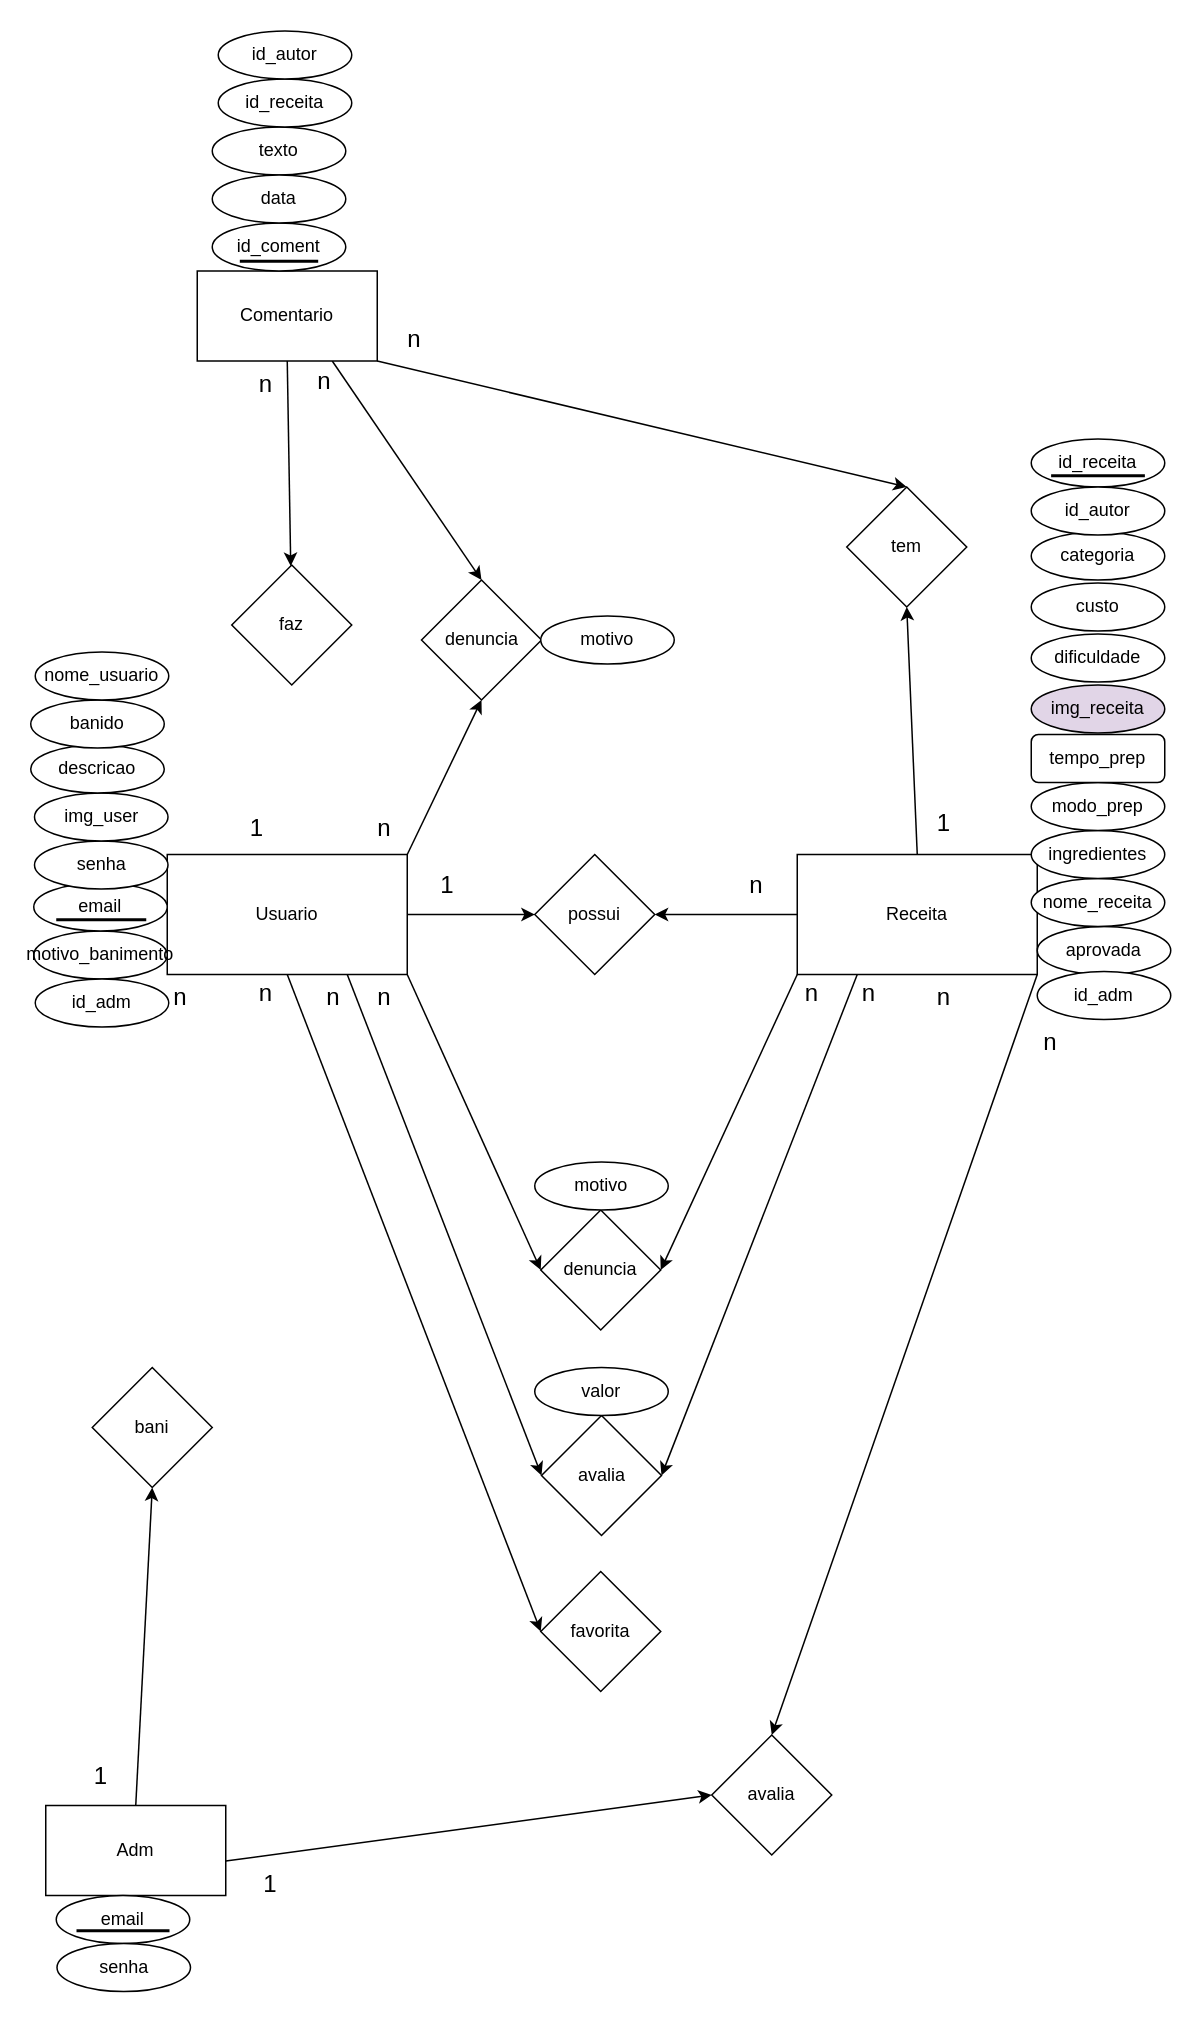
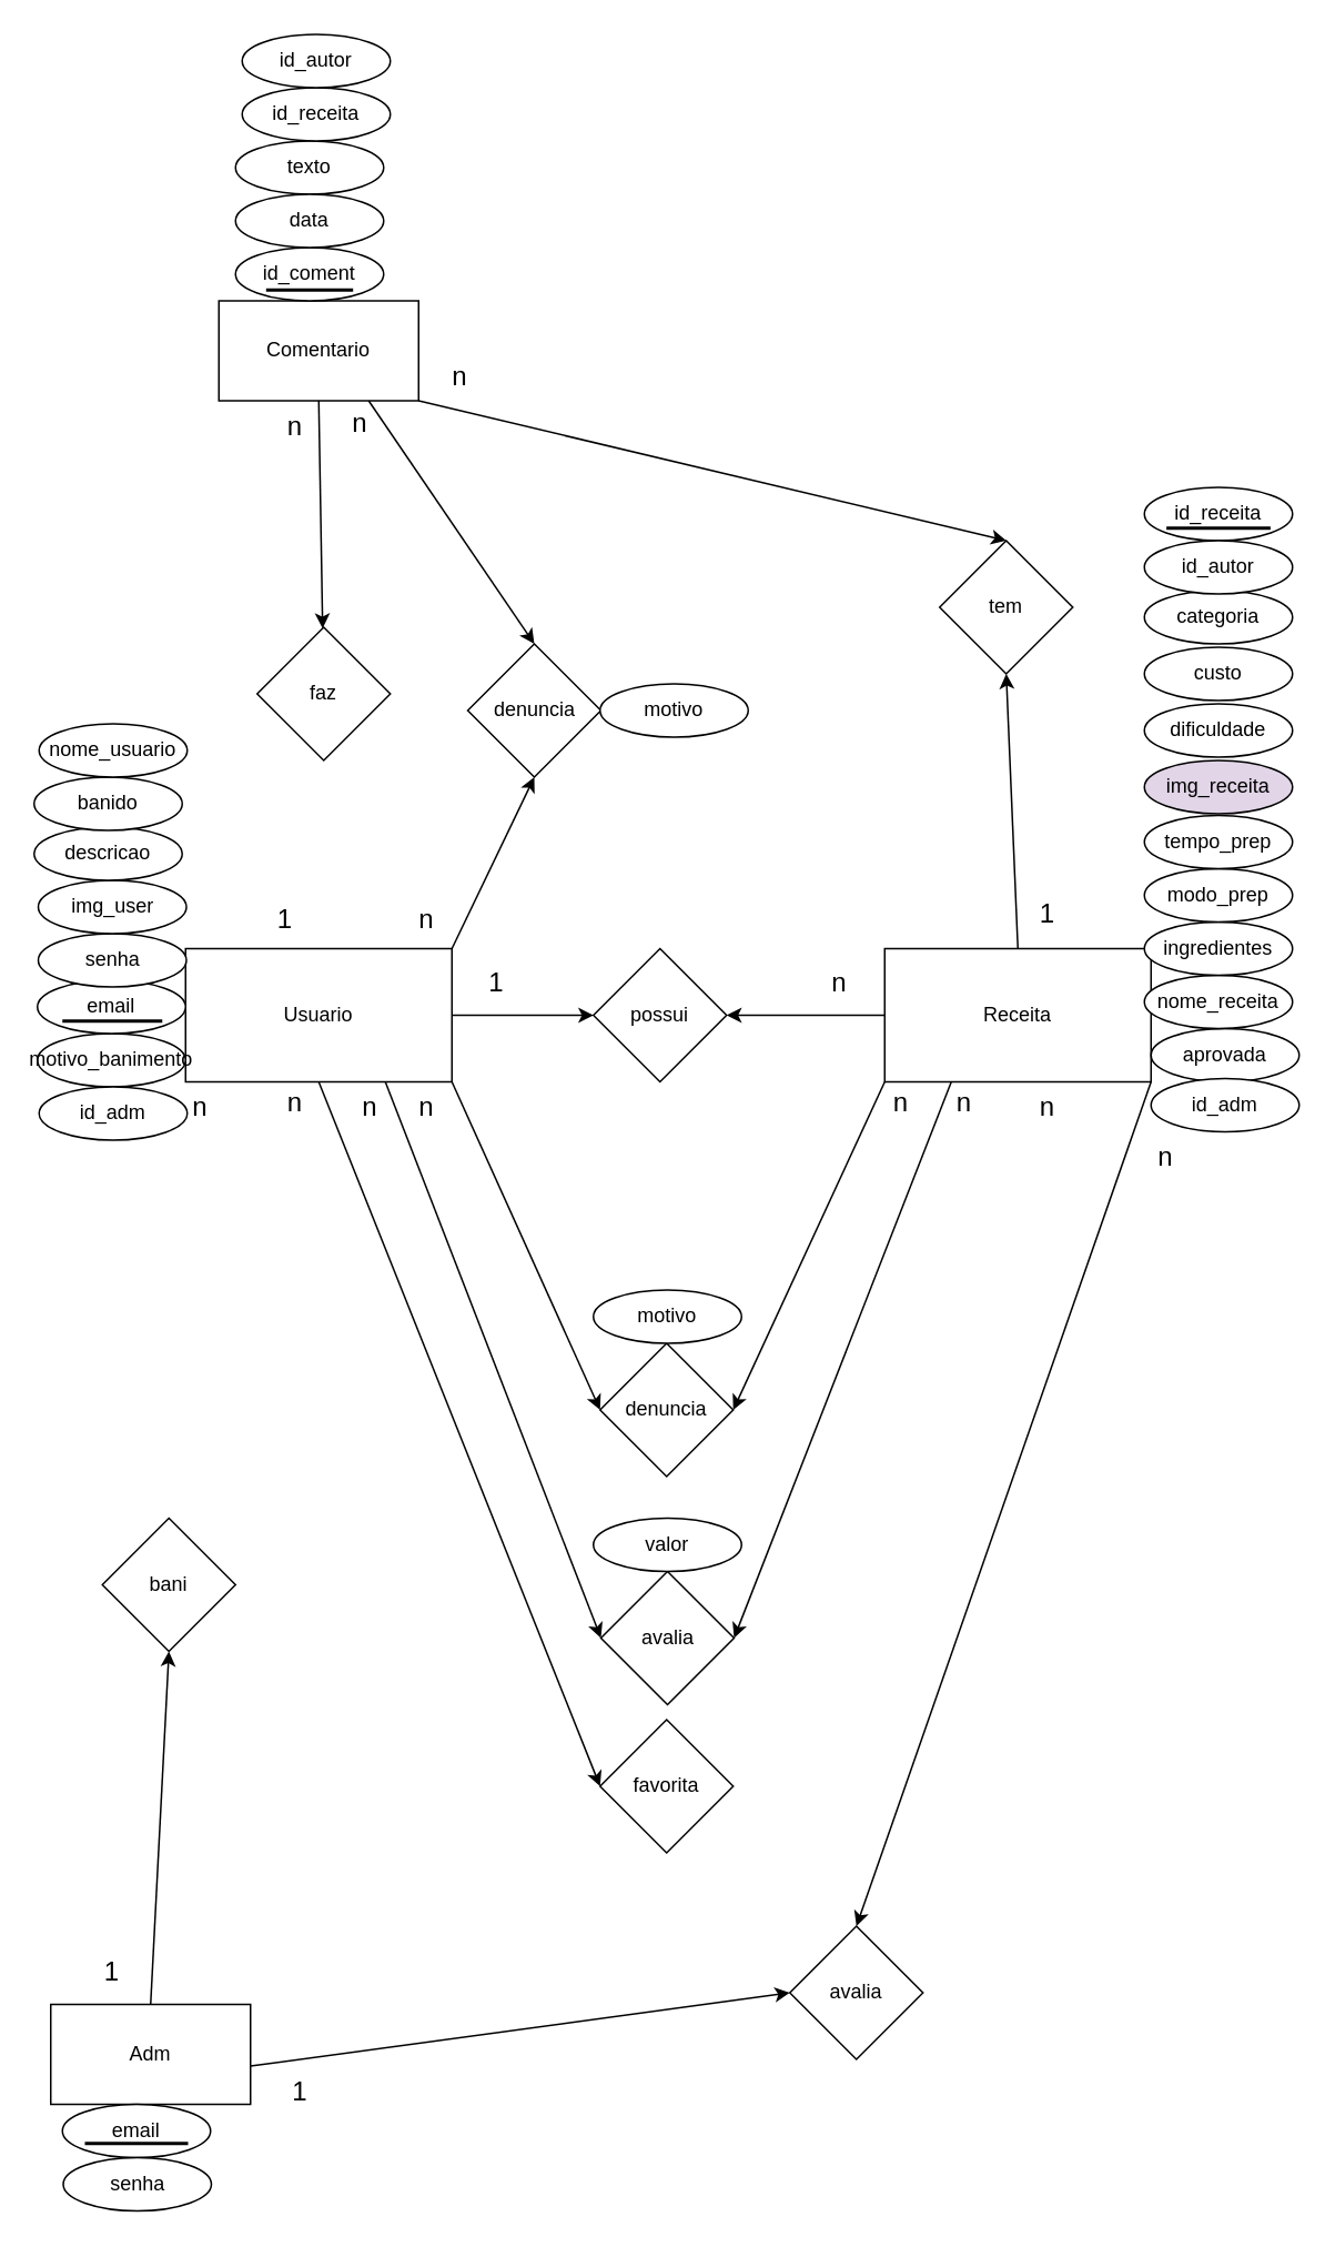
- <mxCell id="56" value="tempo_prep" style="whiteSpace=wrap;html=1;rounded=1;" parent="1" vertex="1"><mxGeometry x="687" y="489" width="89" height="32" as="geometry" /></mxCell>
+ <mxCell id="56" value="tempo_prep" style="ellipse;whiteSpace=wrap;html=1;" parent="1" vertex="1"><mxGeometry x="687" y="489" width="89" height="32" as="geometry" /></mxCell>
- <mxCell id="31" value="favorita" style="rhombus;whiteSpace=wrap;html=1;" parent="1" vertex="1"><mxGeometry x="360" y="1047" width="80" height="80" as="geometry" /></mxCell>
+ <mxCell id="31" value="favorita" style="rhombus;whiteSpace=wrap;html=1;" parent="1" vertex="1"><mxGeometry x="360" y="1032" width="80" height="80" as="geometry" /></mxCell>
